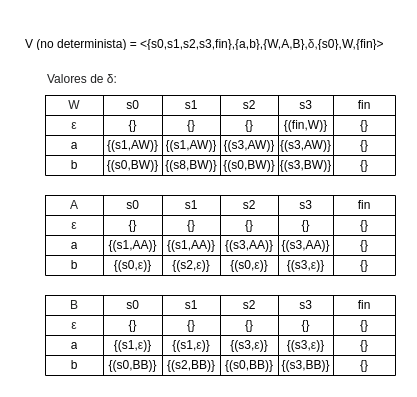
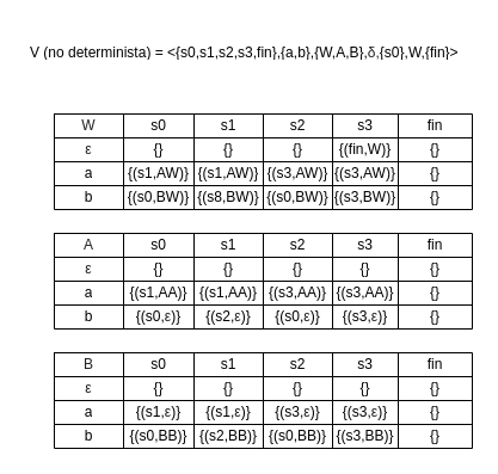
- <mxCell id="32" value="&lt;span style=&quot;color: rgb(32 , 33 , 34) ; font-family: &amp;#34;helvetica&amp;#34; ; font-size: 12px ; font-style: normal ; font-weight: 400 ; letter-spacing: normal ; text-align: center ; text-indent: 0px ; text-transform: none ; word-spacing: 0px ; background-color: rgb(255 , 255 , 255) ; display: inline ; float: none&quot;&gt;Valores de δ:&lt;/span&gt;" style="text;whiteSpace=wrap;html=1;" parent="1" vertex="1"><mxGeometry x="45" y="65" width="80" height="20" as="geometry" /></mxCell>
